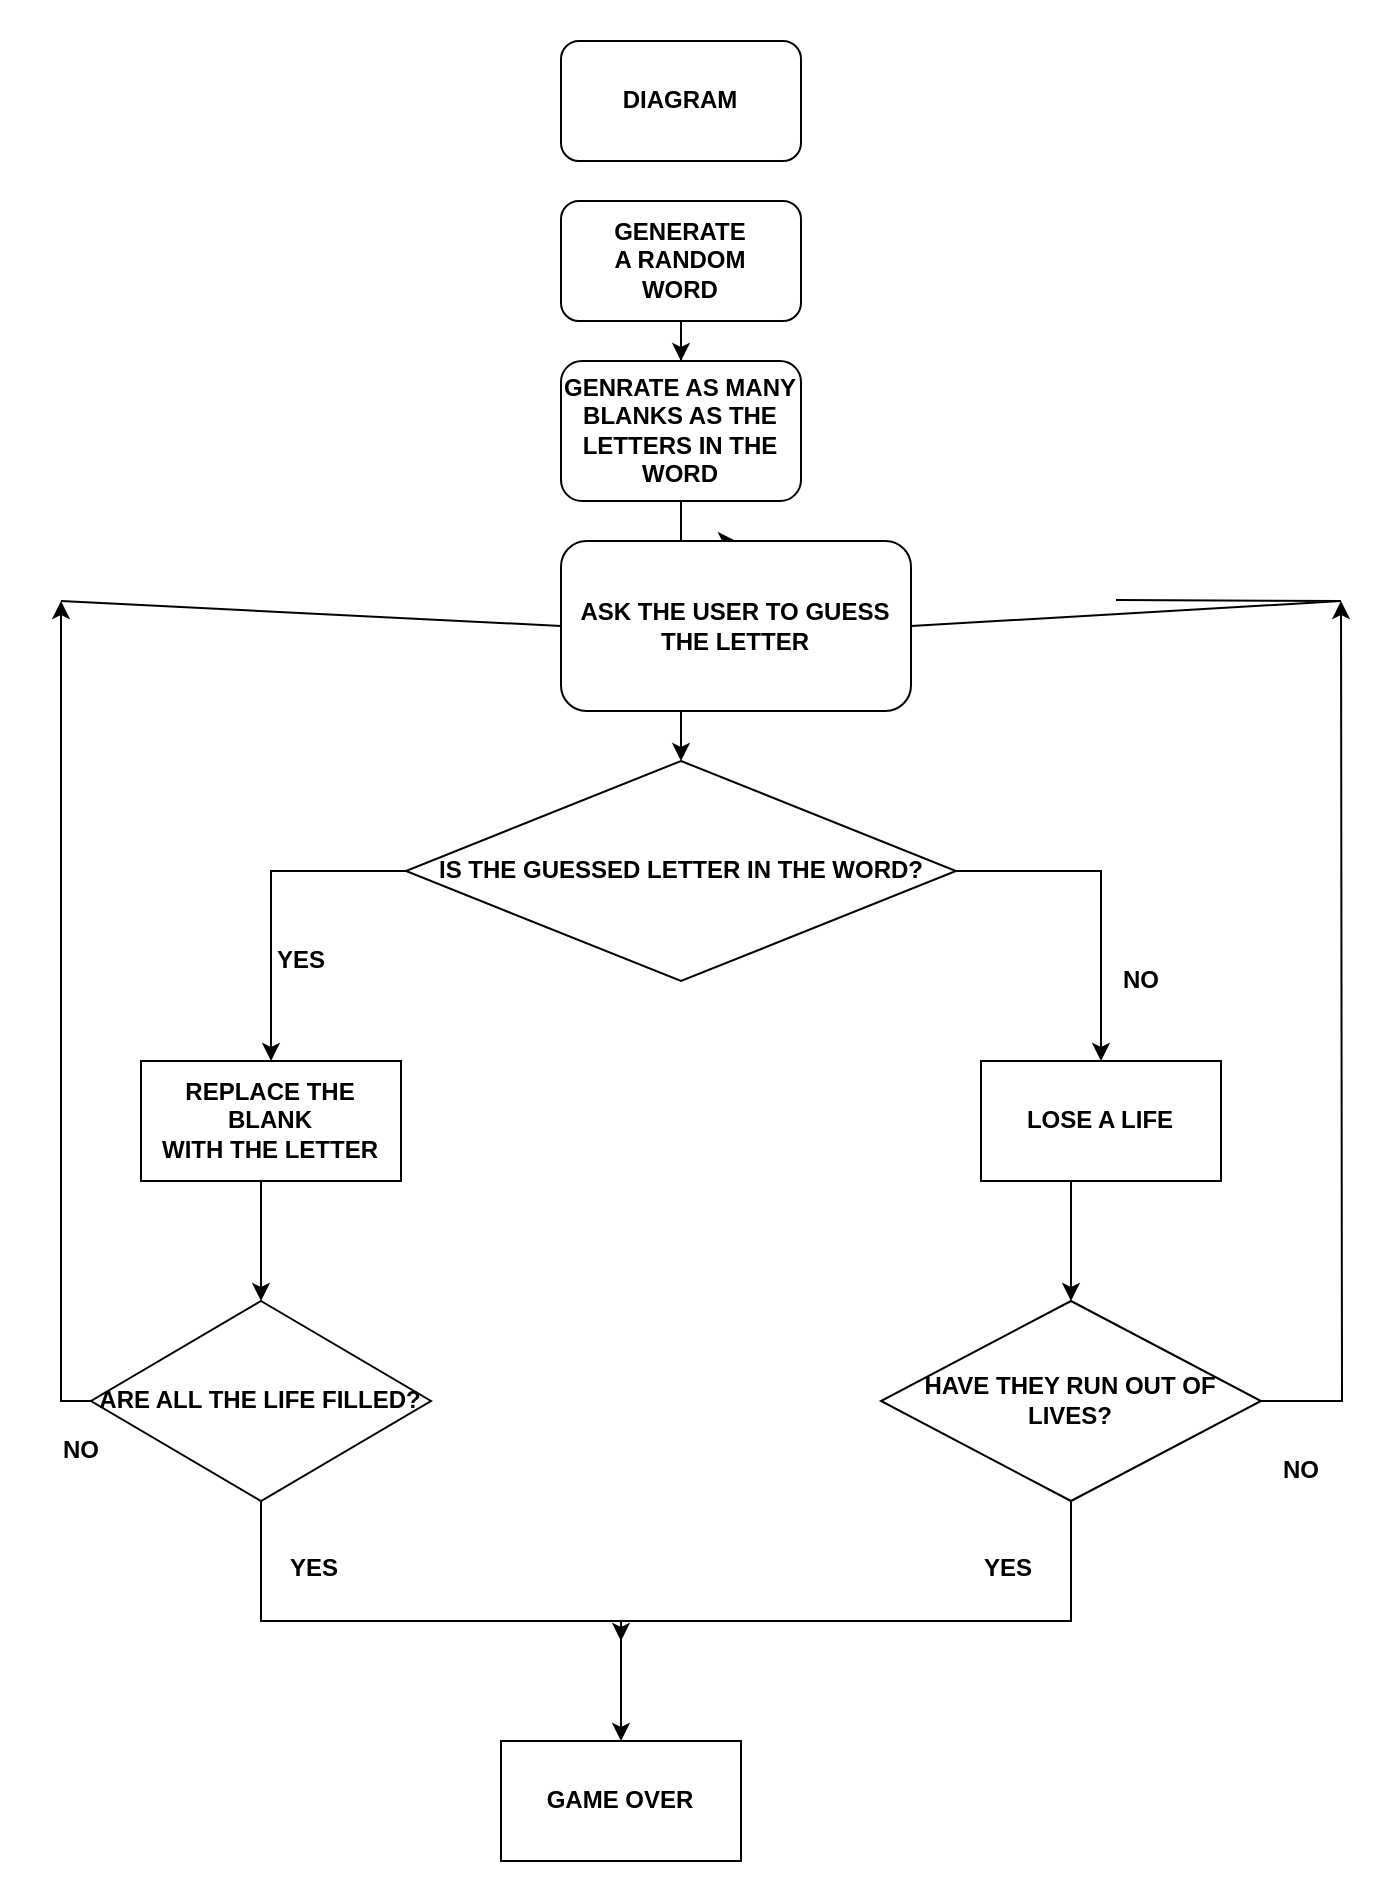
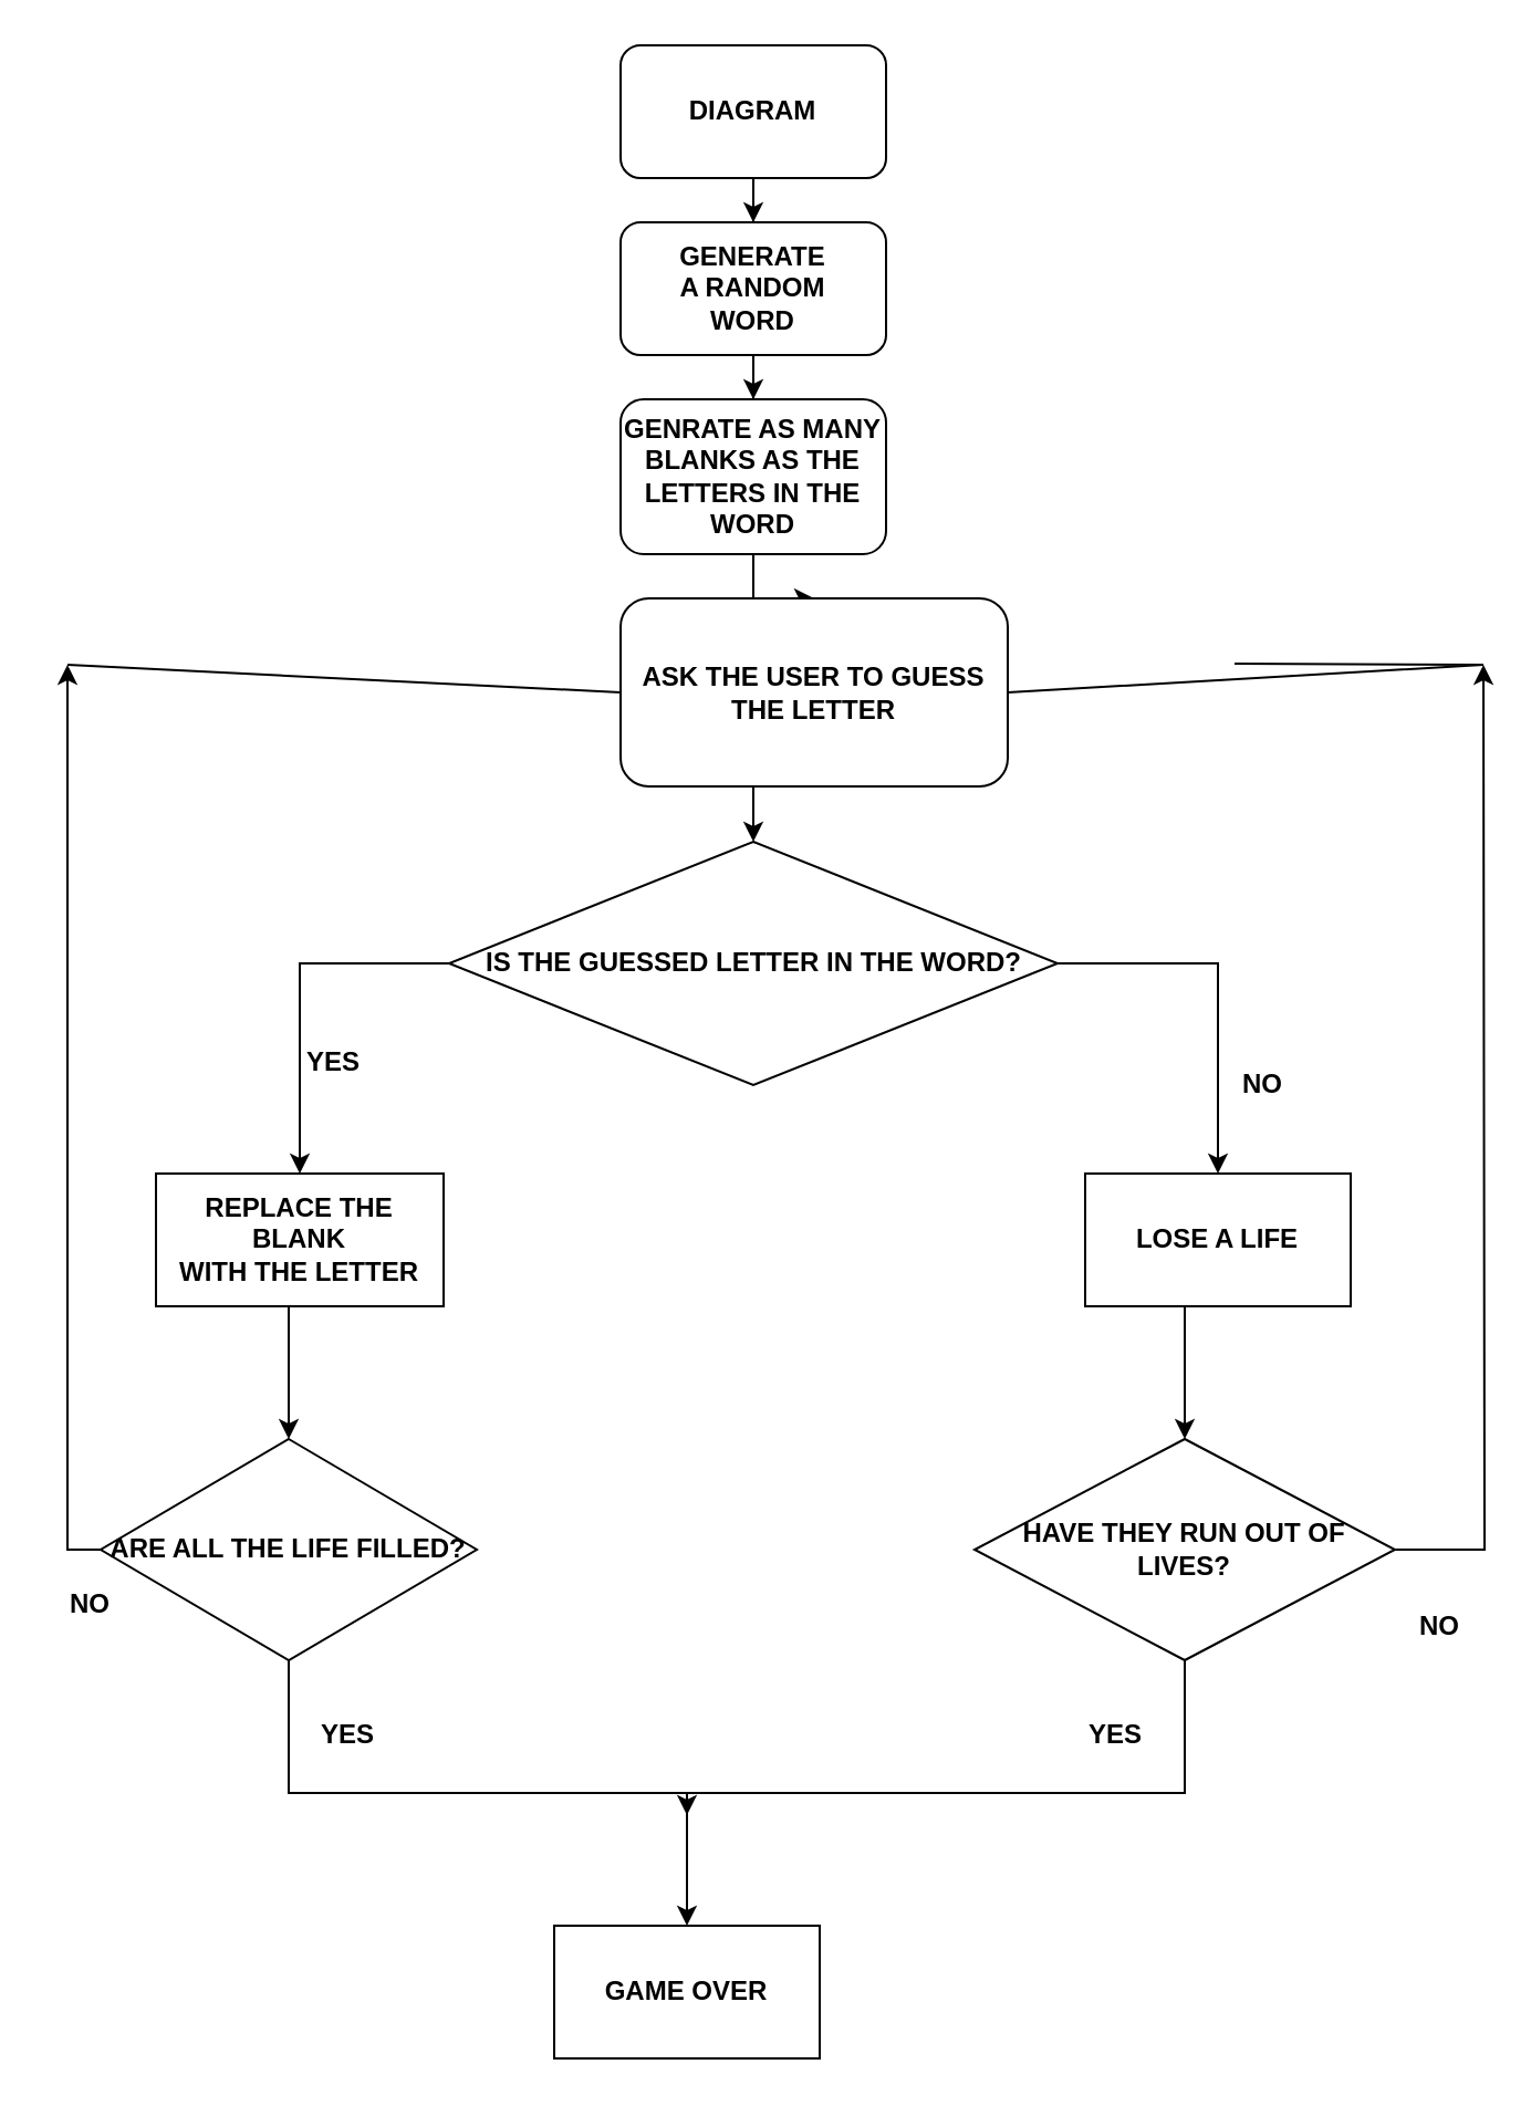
+ <mxCell id="2" value="" style="edgeStyle=orthogonalEdgeStyle;rounded=0;orthogonalLoop=1;jettySize=auto;html=1;" edge="1" parent="1" source="3" target="5"><mxGeometry relative="1" as="geometry" /></mxCell>
